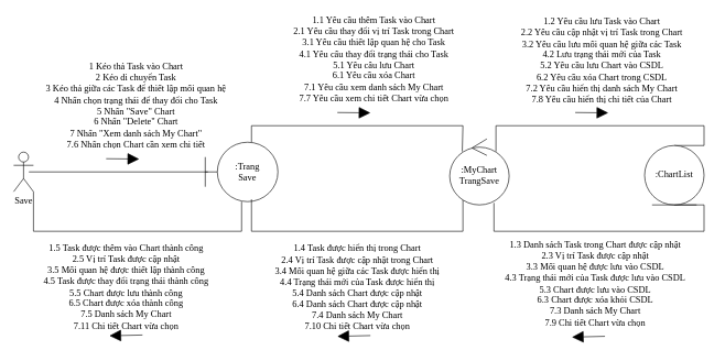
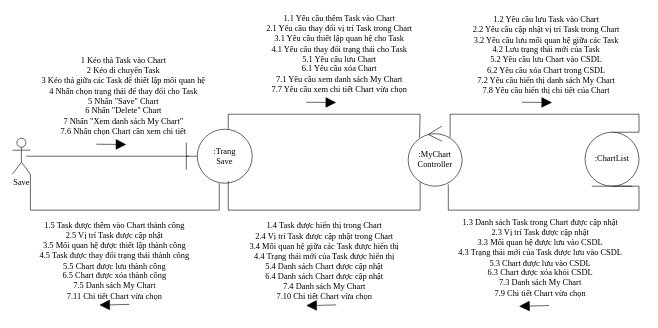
- <mxCell id="9" value=":MyChart&lt;br style=&quot;font-size: 14px;&quot;&gt;TrangSave" style="ellipse;shape=umlControl;whiteSpace=wrap;html=1;fontSize=14;fontFamily=Verdana;" parent="1" vertex="1"><mxGeometry x="680" y="210" width="90" height="100" as="geometry" /></mxCell>
+ <mxCell id="9" value=":MyChart&lt;br style=&quot;font-size: 14px;&quot;&gt;Controller" style="ellipse;shape=umlControl;whiteSpace=wrap;html=1;fontSize=14;fontFamily=Verdana;" parent="1" vertex="1"><mxGeometry x="680" y="210" width="90" height="100" as="geometry" /></mxCell>
